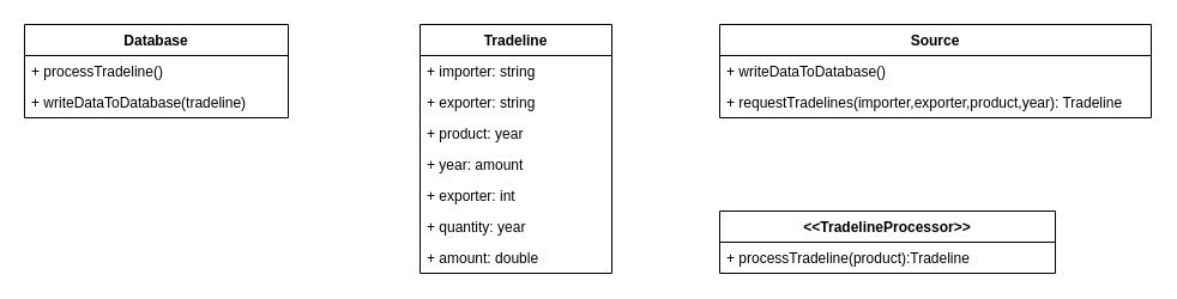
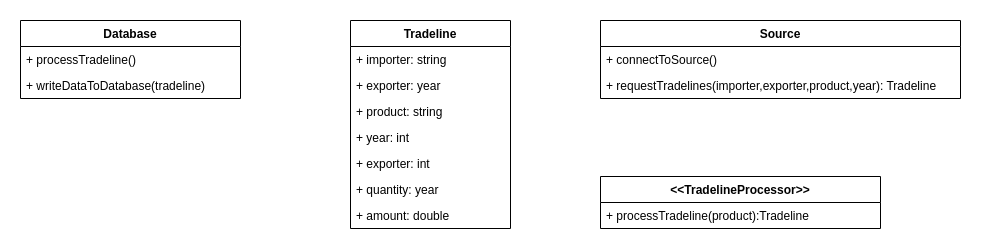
- <mxCell id="14" value="+ writeDataToDatabase()" style="text;strokeColor=none;fillColor=none;align=left;verticalAlign=top;spacingLeft=4;spacingRight=4;overflow=hidden;rotatable=0;points=[[0,0.5],[1,0.5]];portConstraint=eastwest;" vertex="1" parent="13"><mxGeometry y="26" width="360" height="26" as="geometry" /></mxCell>
+ <mxCell id="14" value="+ connectToSource()" style="text;strokeColor=none;fillColor=none;align=left;verticalAlign=top;spacingLeft=4;spacingRight=4;overflow=hidden;rotatable=0;points=[[0,0.5],[1,0.5]];portConstraint=eastwest;" vertex="1" parent="13"><mxGeometry y="26" width="360" height="26" as="geometry" /></mxCell>
- <mxCell id="7" value="+ exporter: string" style="text;strokeColor=none;fillColor=none;align=left;verticalAlign=top;spacingLeft=4;spacingRight=4;overflow=hidden;rotatable=0;points=[[0,0.5],[1,0.5]];portConstraint=eastwest;" parent="5" vertex="1"><mxGeometry y="52" width="160" height="26" as="geometry" /></mxCell>
+ <mxCell id="7" value="+ exporter: year" style="text;strokeColor=none;fillColor=none;align=left;verticalAlign=top;spacingLeft=4;spacingRight=4;overflow=hidden;rotatable=0;points=[[0,0.5],[1,0.5]];portConstraint=eastwest;" parent="5" vertex="1"><mxGeometry y="52" width="160" height="26" as="geometry" /></mxCell>
- <mxCell id="8" value="+ product: year" style="text;strokeColor=none;fillColor=none;align=left;verticalAlign=top;spacingLeft=4;spacingRight=4;overflow=hidden;rotatable=0;points=[[0,0.5],[1,0.5]];portConstraint=eastwest;" parent="5" vertex="1"><mxGeometry y="78" width="160" height="26" as="geometry" /></mxCell>
+ <mxCell id="8" value="+ product: string" style="text;strokeColor=none;fillColor=none;align=left;verticalAlign=top;spacingLeft=4;spacingRight=4;overflow=hidden;rotatable=0;points=[[0,0.5],[1,0.5]];portConstraint=eastwest;" parent="5" vertex="1"><mxGeometry y="78" width="160" height="26" as="geometry" /></mxCell>
- <mxCell id="9" value="+ year: amount" style="text;strokeColor=none;fillColor=none;align=left;verticalAlign=top;spacingLeft=4;spacingRight=4;overflow=hidden;rotatable=0;points=[[0,0.5],[1,0.5]];portConstraint=eastwest;" parent="5" vertex="1"><mxGeometry y="104" width="160" height="26" as="geometry" /></mxCell>
+ <mxCell id="9" value="+ year: int" style="text;strokeColor=none;fillColor=none;align=left;verticalAlign=top;spacingLeft=4;spacingRight=4;overflow=hidden;rotatable=0;points=[[0,0.5],[1,0.5]];portConstraint=eastwest;" parent="5" vertex="1"><mxGeometry y="104" width="160" height="26" as="geometry" /></mxCell>
